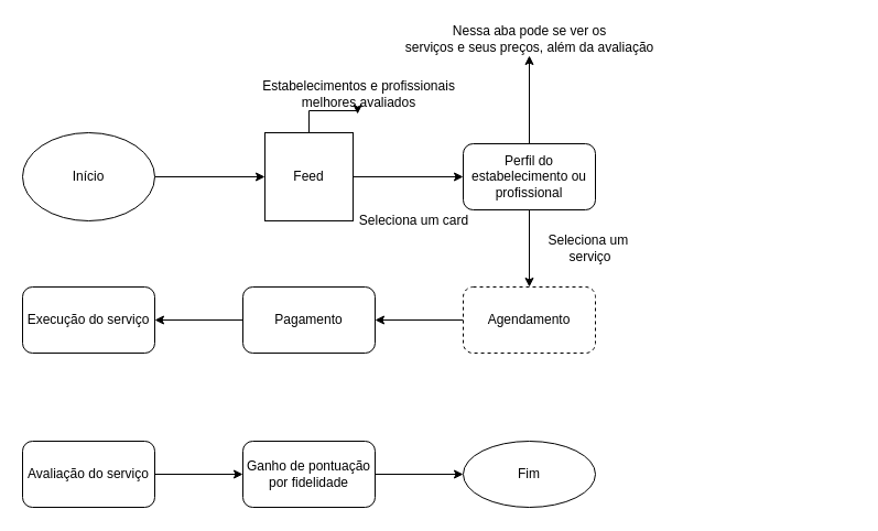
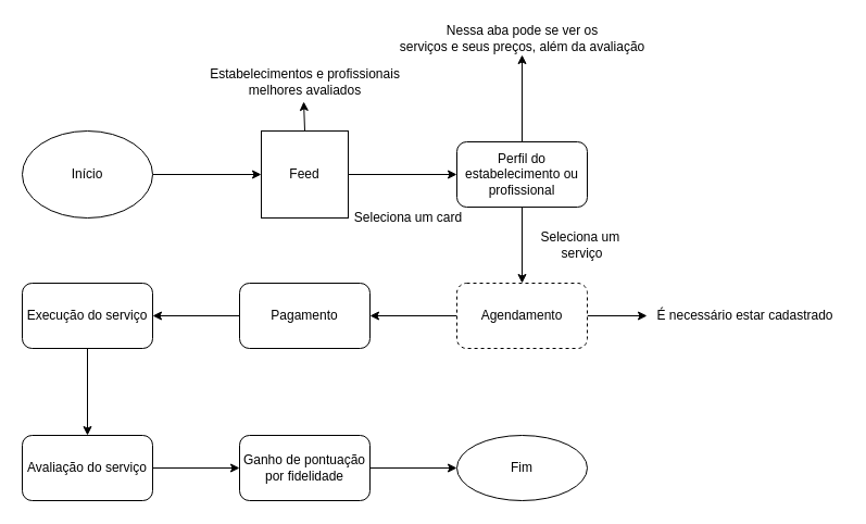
- <mxCell id="7" value="Estabelecimentos e profissionais&lt;br&gt;melhores avaliados" style="text;html=1;align=center;verticalAlign=middle;resizable=0;points=[];autosize=1;strokeColor=none;fillColor=none;fontStyle=0" parent="1" vertex="1"><mxGeometry x="230" y="70" width="190" height="30" as="geometry" /></mxCell>
+ <mxCell id="7" value="Estabelecimentos e profissionais&lt;br&gt;melhores avaliados" style="text;html=1;align=center;verticalAlign=middle;resizable=0;points=[];autosize=1;strokeColor=none;fillColor=none;fontStyle=0" parent="1" vertex="1"><mxGeometry x="185" y="60" width="190" height="30" as="geometry" /></mxCell>
+ <mxCell id="13" style="edgeStyle=orthogonalEdgeStyle;rounded=0;orthogonalLoop=1;jettySize=auto;html=1;exitX=1;exitY=0.5;exitDx=0;exitDy=0;fontStyle=0" edge="1" parent="1" source="15" target="26"><mxGeometry relative="1" as="geometry" /></mxCell>
+ <mxCell id="26" value="É necessário estar cadastrado" style="text;html=1;align=center;verticalAlign=middle;resizable=0;points=[];autosize=1;strokeColor=none;fillColor=none;" parent="1" vertex="1"><mxGeometry x="595" y="280" width="180" height="20" as="geometry" /></mxCell>
+ <mxCell id="19" style="edgeStyle=orthogonalEdgeStyle;rounded=0;orthogonalLoop=1;jettySize=auto;html=1;exitX=0.5;exitY=1;exitDx=0;exitDy=0;entryX=0.5;entryY=0;entryDx=0;entryDy=0;fontStyle=0" edge="1" parent="1" source="20" target="22"><mxGeometry relative="1" as="geometry" /></mxCell>
